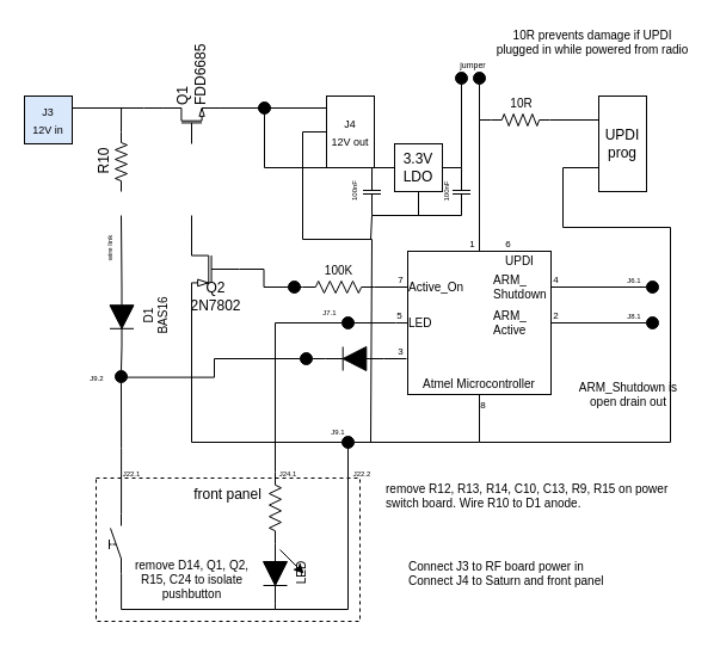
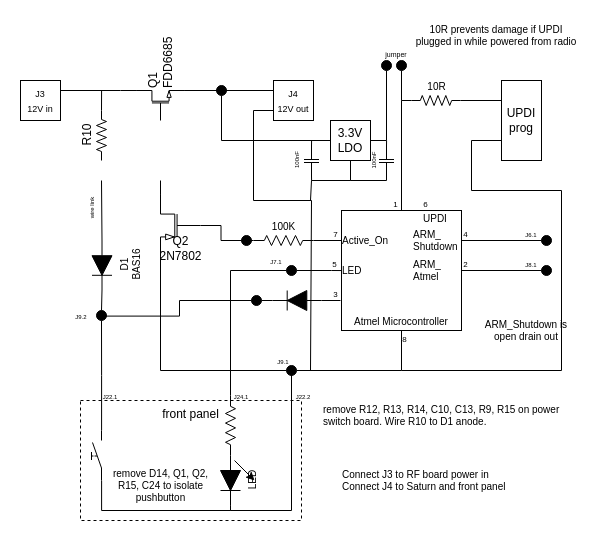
- <mxCell id="13" value="&lt;font style=&quot;font-size: 9px;&quot;&gt;J3&lt;br&gt;12V in&lt;/font&gt;" style="rounded=0;whiteSpace=wrap;html=1;fillColor=#dae8fc;" parent="1" vertex="1"><mxGeometry x="20" y="80" width="40" height="40" as="geometry" /></mxCell>
+ <mxCell id="13" value="&lt;font style=&quot;font-size: 9px;&quot;&gt;J3&lt;br&gt;12V in&lt;/font&gt;" style="rounded=0;whiteSpace=wrap;html=1;" parent="1" vertex="1"><mxGeometry x="20" y="80" width="40" height="40" as="geometry" /></mxCell>
- <mxCell id="15" value="&lt;font style=&quot;font-size: 9px;&quot;&gt;J4&lt;br&gt;12V out&lt;/font&gt;" style="rounded=0;whiteSpace=wrap;html=1;" parent="1" vertex="1"><mxGeometry x="273" y="80" width="40" height="60" as="geometry" /></mxCell>
+ <mxCell id="15" value="&lt;font style=&quot;font-size: 9px;&quot;&gt;J4&lt;br&gt;12V out&lt;/font&gt;" style="rounded=0;whiteSpace=wrap;html=1;" parent="1" vertex="1"><mxGeometry x="273" y="80" width="40" height="40" as="geometry" /></mxCell>
- <mxCell id="52" value="ARM_&lt;br&gt;Active" style="text;html=1;strokeColor=none;fillColor=none;align=left;verticalAlign=middle;whiteSpace=wrap;rounded=0;fontSize=10;" parent="1" vertex="1"><mxGeometry x="411" y="255" width="49" height="30" as="geometry" /></mxCell>
+ <mxCell id="52" value="ARM_&lt;br&gt;Atmel" style="text;html=1;strokeColor=none;fillColor=none;align=left;verticalAlign=middle;whiteSpace=wrap;rounded=0;fontSize=10;" parent="1" vertex="1"><mxGeometry x="411" y="255" width="49" height="30" as="geometry" /></mxCell>
